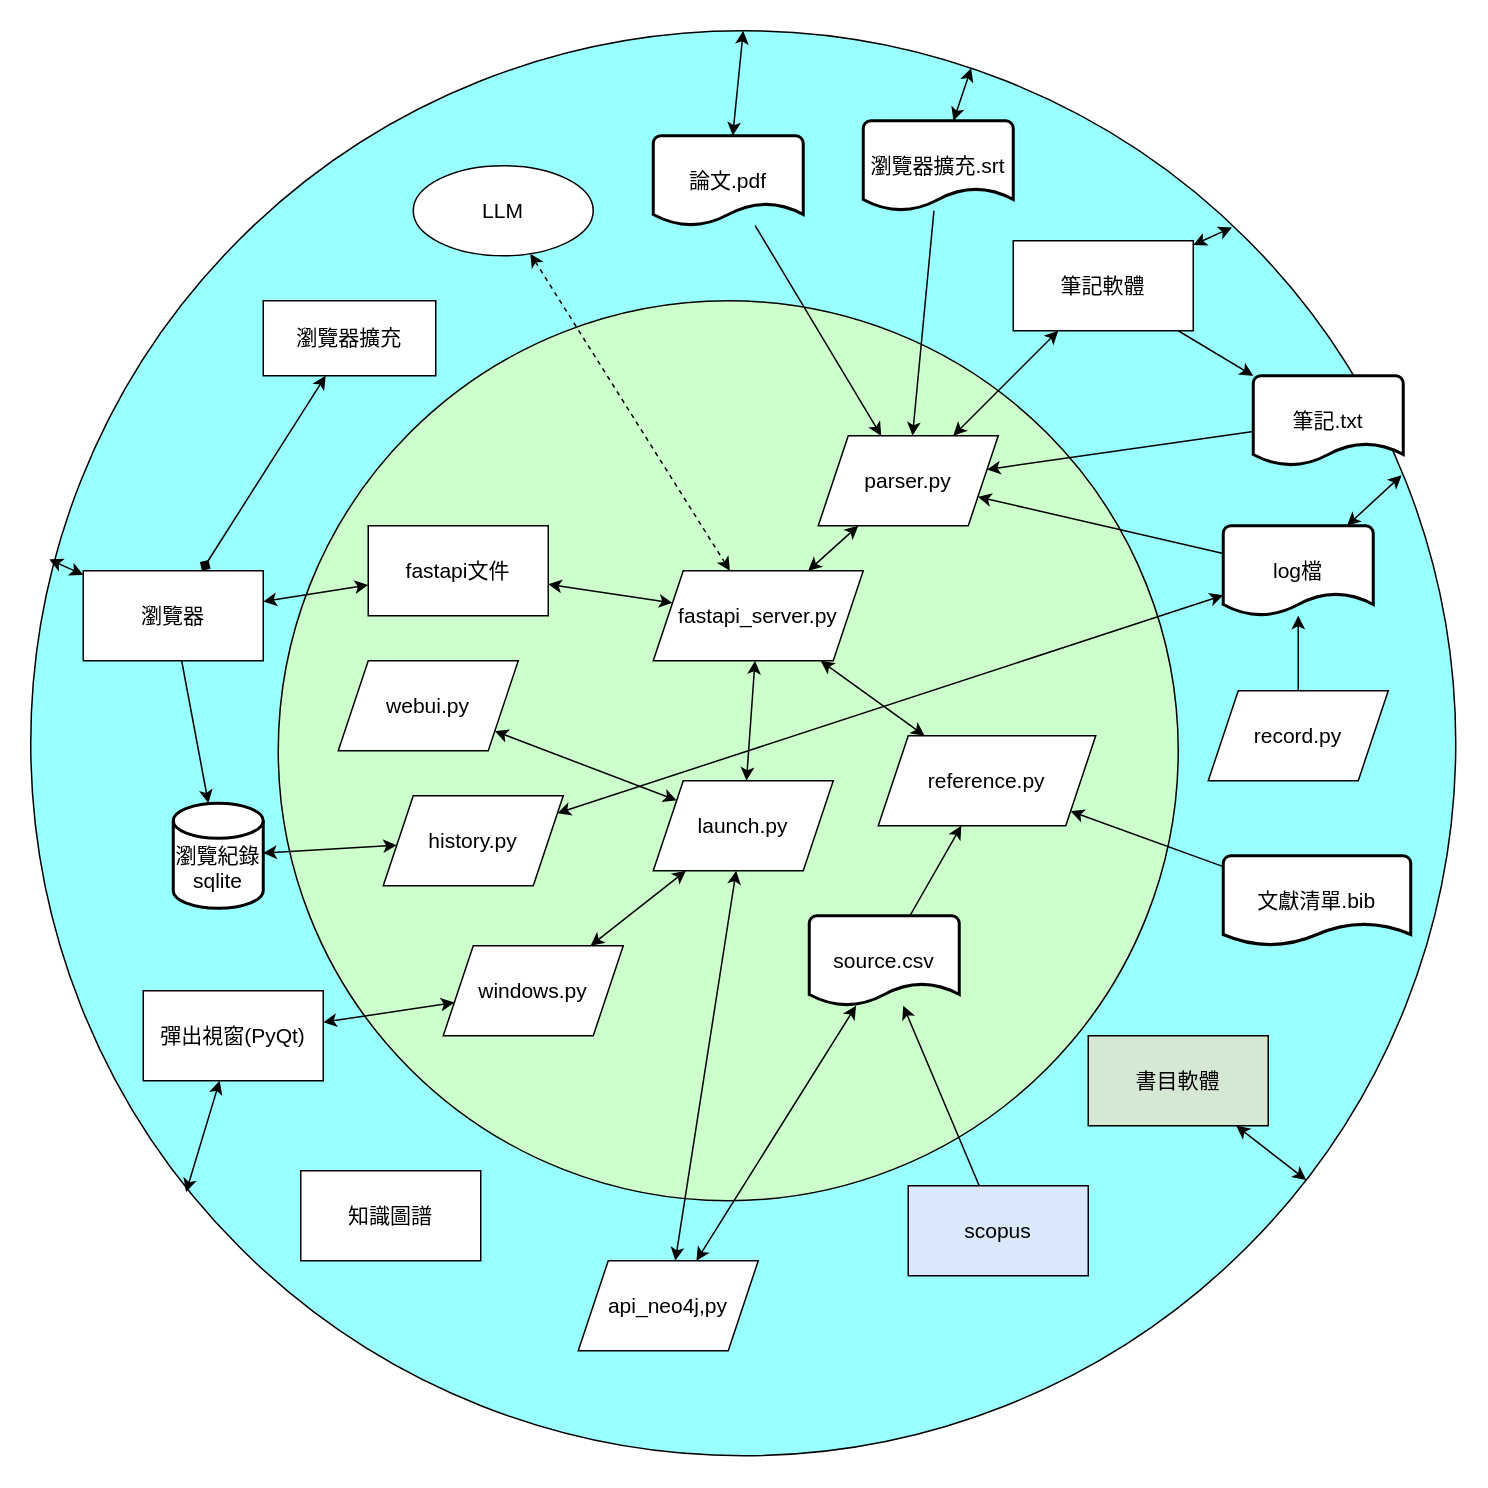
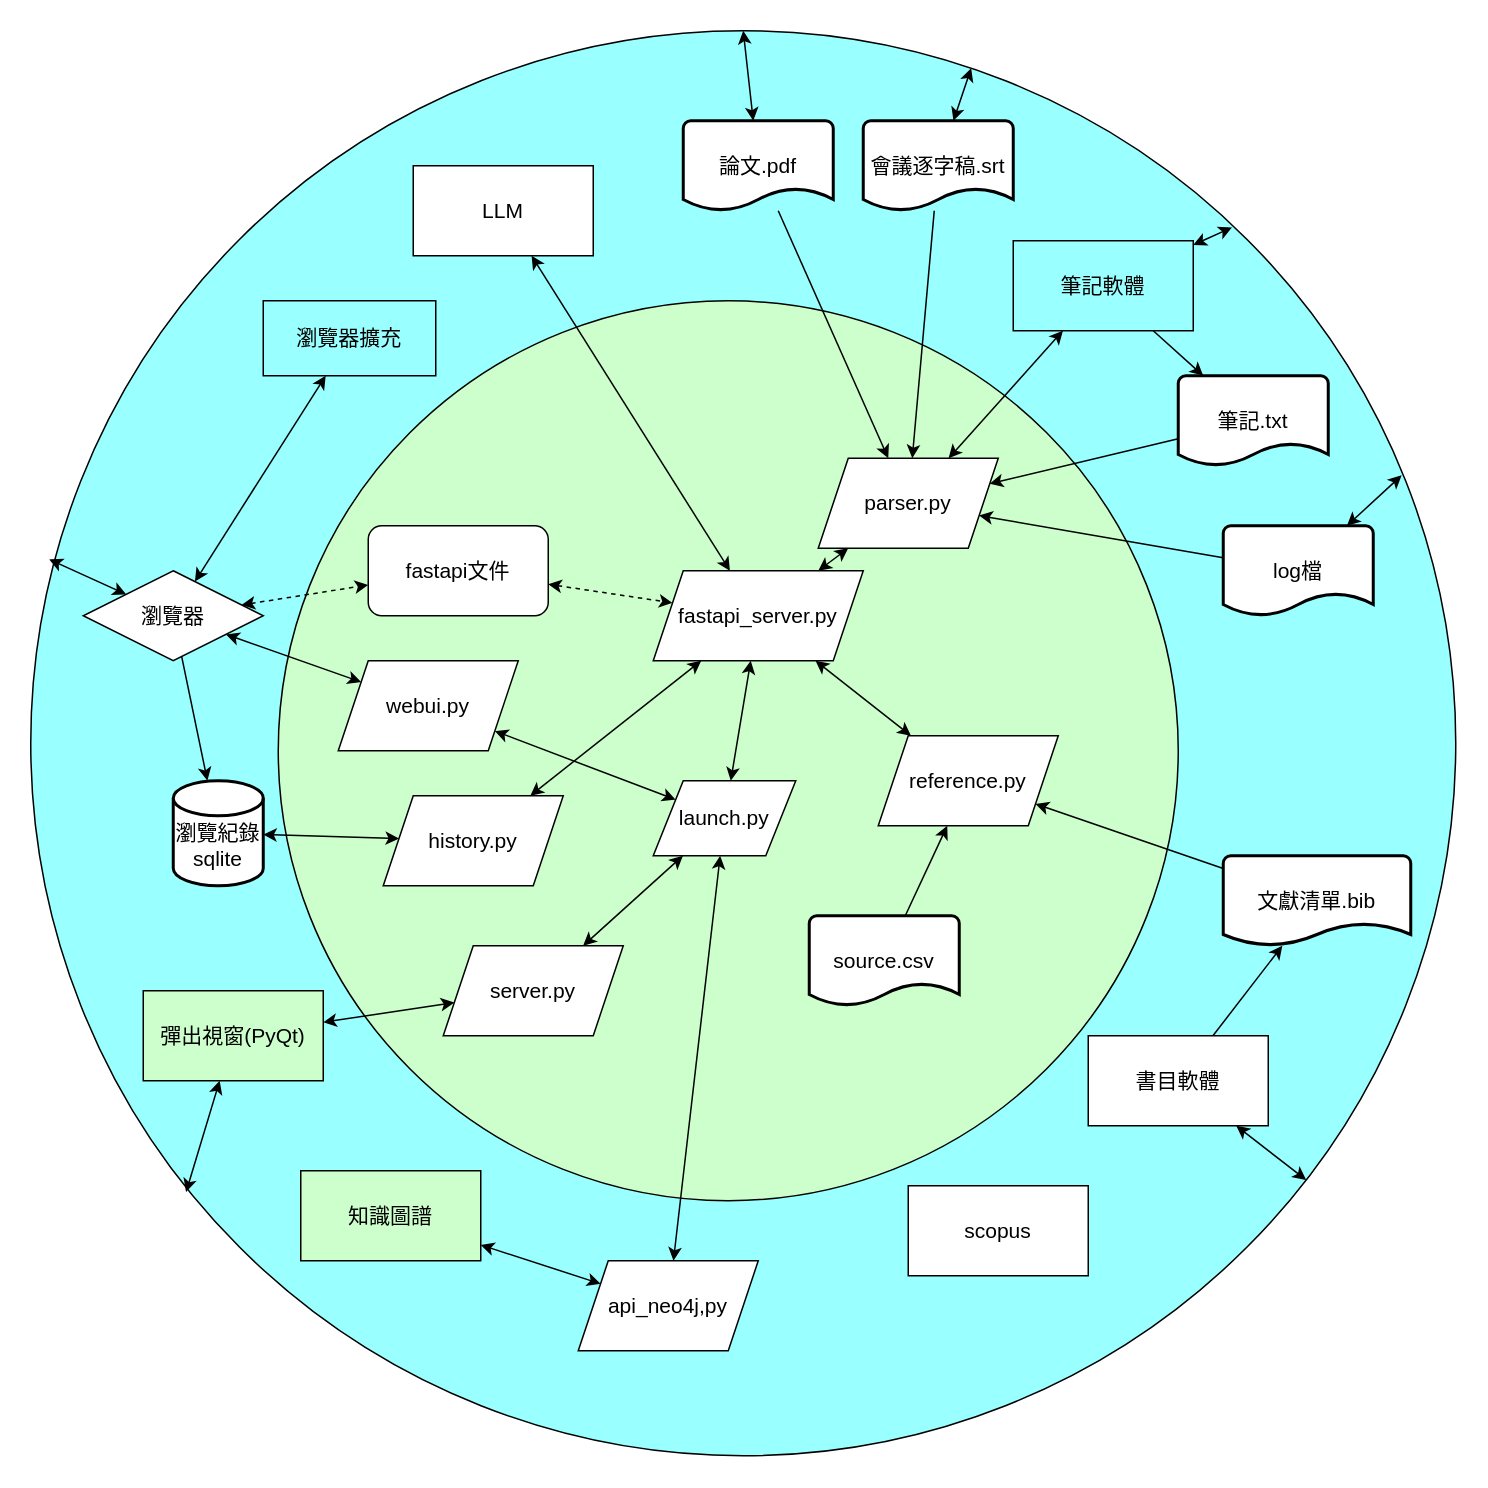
- <mxCell id="35" value="瀏覽器擴充.srt" style="strokeWidth=2;html=1;shape=mxgraph.flowchart.document2;whiteSpace=wrap;size=0.25;fontSize=14;" parent="1" vertex="1"><mxGeometry x="575" y="80" width="100" height="60" as="geometry" /></mxCell>
+ <mxCell id="35" value="會議逐字稿.srt" style="strokeWidth=2;html=1;shape=mxgraph.flowchart.document2;whiteSpace=wrap;size=0.25;fontSize=14;" parent="1" vertex="1"><mxGeometry x="575" y="80" width="100" height="60" as="geometry" /></mxCell>
- <mxCell id="36" value="論文.pdf" style="strokeWidth=2;html=1;shape=mxgraph.flowchart.document2;whiteSpace=wrap;size=0.25;fontSize=14;" parent="1" vertex="1"><mxGeometry x="435" y="90" width="100" height="60" as="geometry" /></mxCell>
+ <mxCell id="36" value="論文.pdf" style="strokeWidth=2;html=1;shape=mxgraph.flowchart.document2;whiteSpace=wrap;size=0.25;fontSize=14;" parent="1" vertex="1"><mxGeometry x="455" y="80" width="100" height="60" as="geometry" /></mxCell>
- <mxCell id="9" value="LLM" style="ellipse;whiteSpace=wrap;html=1;fontSize=14;" parent="1" vertex="1"><mxGeometry x="275" y="110" width="120" height="60" as="geometry" /></mxCell>
+ <mxCell id="9" value="LLM" style="rounded=0;whiteSpace=wrap;html=1;fontSize=14;" parent="1" vertex="1"><mxGeometry x="275" y="110" width="120" height="60" as="geometry" /></mxCell>
- <mxCell id="42" value="筆記軟體" style="rounded=0;whiteSpace=wrap;html=1;fontSize=14;" parent="1" vertex="1"><mxGeometry x="675" y="160" width="120" height="60" as="geometry" /></mxCell>
+ <mxCell id="42" value="筆記軟體" style="rounded=0;whiteSpace=wrap;html=1;fontSize=14;fillColor=#99ffff;" parent="1" vertex="1"><mxGeometry x="675" y="160" width="120" height="60" as="geometry" /></mxCell>
- <mxCell id="12" value="瀏覽器擴充" style="rounded=0;whiteSpace=wrap;html=1;fillColor=#FFFFFF;strokeColor=#000000;fontSize=14;" parent="1" vertex="1"><mxGeometry x="175" y="200" width="115" height="50" as="geometry" /></mxCell>
+ <mxCell id="12" value="瀏覽器擴充" style="rounded=0;whiteSpace=wrap;html=1;fillColor=#99ffff;strokeColor=#000000;fontSize=14;" parent="1" vertex="1"><mxGeometry x="175" y="200" width="115" height="50" as="geometry" /></mxCell>
- <mxCell id="28" value="" style="endArrow=classic;startArrow=classic;html=1;rounded=0;fontSize=14;dashed=1;" parent="1" source="18" target="9" edge="1"><mxGeometry width="50" height="50" relative="1" as="geometry"><mxPoint x="505" y="650" as="sourcePoint" /><mxPoint x="555" y="600" as="targetPoint" /></mxGeometry></mxCell>
+ <mxCell id="28" value="" style="endArrow=classic;startArrow=classic;html=1;rounded=0;fontSize=14;" parent="1" source="18" target="9" edge="1"><mxGeometry width="50" height="50" relative="1" as="geometry"><mxPoint x="505" y="650" as="sourcePoint" /><mxPoint x="555" y="600" as="targetPoint" /></mxGeometry></mxCell>
- <mxCell id="39" value="筆記.txt" style="strokeWidth=2;html=1;shape=mxgraph.flowchart.document2;whiteSpace=wrap;size=0.25;fontSize=14;" parent="1" vertex="1"><mxGeometry x="835" y="250" width="100" height="60" as="geometry" /></mxCell>
+ <mxCell id="39" value="筆記.txt" style="strokeWidth=2;html=1;shape=mxgraph.flowchart.document2;whiteSpace=wrap;size=0.25;fontSize=14;" parent="1" vertex="1"><mxGeometry x="785" y="250" width="100" height="60" as="geometry" /></mxCell>
- <mxCell id="34" value="parser.py" style="shape=parallelogram;perimeter=parallelogramPerimeter;whiteSpace=wrap;html=1;fixedSize=1;fontSize=14;" parent="1" vertex="1"><mxGeometry x="545" y="290" width="120" height="60" as="geometry" /></mxCell>
+ <mxCell id="34" value="parser.py" style="shape=parallelogram;perimeter=parallelogramPerimeter;whiteSpace=wrap;html=1;fixedSize=1;fontSize=14;" parent="1" vertex="1"><mxGeometry x="545" y="305" width="120" height="60" as="geometry" /></mxCell>
- <mxCell id="49" value="" style="endArrow=diamond;startArrow=classic;html=1;rounded=0;fontSize=14;" parent="1" source="12" target="47" edge="1"><mxGeometry width="50" height="50" relative="1" as="geometry"><mxPoint x="505" y="350" as="sourcePoint" /><mxPoint x="555" y="300" as="targetPoint" /></mxGeometry></mxCell>
+ <mxCell id="49" value="" style="endArrow=classic;startArrow=classic;html=1;rounded=0;fontSize=14;" parent="1" source="12" target="47" edge="1"><mxGeometry width="50" height="50" relative="1" as="geometry"><mxPoint x="505" y="350" as="sourcePoint" /><mxPoint x="555" y="300" as="targetPoint" /></mxGeometry></mxCell>
- <mxCell id="56" value="fastapi文件" style="rounded=0;whiteSpace=wrap;html=1;fontSize=14;" parent="1" vertex="1"><mxGeometry x="245" y="350" width="120" height="60" as="geometry" /></mxCell>
+ <mxCell id="56" value="fastapi文件" style="whiteSpace=wrap;html=1;fontSize=14;rounded=1;" parent="1" vertex="1"><mxGeometry x="245" y="350" width="120" height="60" as="geometry" /></mxCell>
- <mxCell id="57" value="" style="endArrow=classic;startArrow=classic;html=1;rounded=0;fontSize=14;" parent="1" source="47" target="56" edge="1"><mxGeometry width="50" height="50" relative="1" as="geometry"><mxPoint x="505" y="380" as="sourcePoint" /><mxPoint x="555" y="330" as="targetPoint" /></mxGeometry></mxCell>
+ <mxCell id="57" value="" style="endArrow=classic;startArrow=classic;html=1;rounded=0;fontSize=14;dashed=1;" parent="1" source="47" target="56" edge="1"><mxGeometry width="50" height="50" relative="1" as="geometry"><mxPoint x="505" y="380" as="sourcePoint" /><mxPoint x="555" y="330" as="targetPoint" /></mxGeometry></mxCell>
- <mxCell id="58" value="" style="endArrow=classic;startArrow=classic;html=1;rounded=0;fontSize=14;" parent="1" source="56" target="18" edge="1"><mxGeometry width="50" height="50" relative="1" as="geometry"><mxPoint x="505" y="380" as="sourcePoint" /><mxPoint x="555" y="330" as="targetPoint" /></mxGeometry></mxCell>
+ <mxCell id="58" value="" style="endArrow=classic;startArrow=classic;html=1;rounded=0;fontSize=14;dashed=1;" parent="1" source="56" target="18" edge="1"><mxGeometry width="50" height="50" relative="1" as="geometry"><mxPoint x="505" y="380" as="sourcePoint" /><mxPoint x="555" y="330" as="targetPoint" /></mxGeometry></mxCell>
- <mxCell id="47" value="瀏覽器" style="rounded=0;whiteSpace=wrap;html=1;fontSize=14;" parent="1" vertex="1"><mxGeometry x="55" y="380" width="120" height="60" as="geometry" /></mxCell>
+ <mxCell id="47" value="瀏覽器" style="rhombus;whiteSpace=wrap;html=1;fontSize=14;" parent="1" vertex="1"><mxGeometry x="55" y="380" width="120" height="60" as="geometry" /></mxCell>
- <mxCell id="5" value="" style="endArrow=classic;startArrow=classic;html=1;rounded=0;fontSize=14;" parent="1" source="30" target="43" edge="1"><mxGeometry width="50" height="50" relative="1" as="geometry"><mxPoint x="505" y="320" as="sourcePoint" /><mxPoint x="555" y="270" as="targetPoint" /></mxGeometry></mxCell>
+ <mxCell id="5" value="" style="endArrow=classic;startArrow=classic;html=1;rounded=0;fontSize=14;" parent="1" source="30" target="18" edge="1"><mxGeometry width="50" height="50" relative="1" as="geometry"><mxPoint x="505" y="320" as="sourcePoint" /><mxPoint x="555" y="270" as="targetPoint" /></mxGeometry></mxCell>
+ <mxCell id="15" value="" style="endArrow=classic;html=1;rounded=0;startArrow=classic;startFill=1;fontSize=14;" parent="1" source="47" target="20" edge="1"><mxGeometry width="50" height="50" relative="1" as="geometry"><mxPoint x="244.704" y="470" as="sourcePoint" /><mxPoint x="533.667" y="120" as="targetPoint" /></mxGeometry></mxCell>
- <mxCell id="46" value="" style="endArrow=classic;html=1;rounded=0;fontSize=14;" parent="1" source="45" target="43" edge="1"><mxGeometry width="50" height="50" relative="1" as="geometry"><mxPoint x="505" y="250" as="sourcePoint" /><mxPoint x="555" y="200" as="targetPoint" /></mxGeometry></mxCell>
- <mxCell id="45" value="record.py" style="shape=parallelogram;perimeter=parallelogramPerimeter;whiteSpace=wrap;html=1;fixedSize=1;fontSize=14;" parent="1" vertex="1"><mxGeometry x="805" y="460" width="120" height="60" as="geometry" /></mxCell>
- <mxCell id="21" value="reference.py" style="shape=parallelogram;perimeter=parallelogramPerimeter;whiteSpace=wrap;html=1;fixedSize=1;fontSize=14;" parent="1" vertex="1"><mxGeometry x="585" y="490" width="145" height="60" as="geometry" /></mxCell>
+ <mxCell id="21" value="reference.py" style="shape=parallelogram;perimeter=parallelogramPerimeter;whiteSpace=wrap;html=1;fixedSize=1;fontSize=14;" parent="1" vertex="1"><mxGeometry x="585" y="490" width="120" height="60" as="geometry" /></mxCell>
- <mxCell id="16" value="launch.py" style="shape=parallelogram;perimeter=parallelogramPerimeter;whiteSpace=wrap;html=1;fixedSize=1;fontSize=14;" parent="1" vertex="1"><mxGeometry x="435" y="520" width="120" height="60" as="geometry" /></mxCell>
+ <mxCell id="16" value="launch.py" style="shape=parallelogram;perimeter=parallelogramPerimeter;whiteSpace=wrap;html=1;fixedSize=1;fontSize=14;" parent="1" vertex="1"><mxGeometry x="435" y="520" width="95" height="50" as="geometry" /></mxCell>
- <mxCell id="25" value="&lt;br style=&quot;font-size: 14px;&quot;&gt;瀏覽紀錄&lt;br style=&quot;font-size: 14px;&quot;&gt;sqlite" style="strokeWidth=2;html=1;shape=mxgraph.flowchart.database;whiteSpace=wrap;fontSize=14;" parent="1" vertex="1"><mxGeometry x="115" y="535" width="60" height="70" as="geometry" /></mxCell>
+ <mxCell id="25" value="&lt;br style=&quot;font-size: 14px;&quot;&gt;瀏覽紀錄&lt;br style=&quot;font-size: 14px;&quot;&gt;sqlite" style="strokeWidth=2;html=1;shape=mxgraph.flowchart.database;whiteSpace=wrap;fontSize=14;" parent="1" vertex="1"><mxGeometry y="520" width="60" height="70" as="geometry" x="115" /></mxCell>
- <mxCell id="32" value="windows.py" style="shape=parallelogram;perimeter=parallelogramPerimeter;whiteSpace=wrap;html=1;fixedSize=1;fontSize=14;" parent="1" vertex="1"><mxGeometry x="295" y="630" width="120" height="60" as="geometry" /></mxCell>
+ <mxCell id="32" value="server.py" style="shape=parallelogram;perimeter=parallelogramPerimeter;whiteSpace=wrap;html=1;fixedSize=1;fontSize=14;" parent="1" vertex="1"><mxGeometry x="295" y="630" width="120" height="60" as="geometry" /></mxCell>
+ <mxCell id="11" value="" style="endArrow=classic;html=1;rounded=0;fontSize=14;" parent="1" source="50" target="29" edge="1"><mxGeometry width="50" height="50" relative="1" as="geometry"><mxPoint x="939.75" y="535" as="sourcePoint" /><mxPoint x="835" y="370" as="targetPoint" /></mxGeometry></mxCell>
- <mxCell id="53" value="彈出視窗(PyQt)" style="rounded=0;whiteSpace=wrap;html=1;fontSize=14;" parent="1" vertex="1"><mxGeometry x="95" y="660" width="120" height="60" as="geometry" /></mxCell>
+ <mxCell id="53" value="彈出視窗(PyQt)" style="rounded=0;whiteSpace=wrap;html=1;fontSize=14;fillColor=#ccffcc;" parent="1" vertex="1"><mxGeometry x="95" y="660" width="120" height="60" as="geometry" /></mxCell>
- <mxCell id="50" value="書目軟體" style="rounded=0;whiteSpace=wrap;html=1;fontSize=14;fillColor=#d5e8d4;" parent="1" vertex="1"><mxGeometry x="725" y="690" width="120" height="60" as="geometry" /></mxCell>
+ <mxCell id="50" value="書目軟體" style="rounded=0;whiteSpace=wrap;html=1;fontSize=14;" parent="1" vertex="1"><mxGeometry x="725" y="690" width="120" height="60" as="geometry" /></mxCell>
- <mxCell id="40" value="" style="endArrow=none;startArrow=classic;html=1;rounded=0;startFill=1;endFill=0;fontSize=14;" parent="1" source="23" target="22" edge="1"><mxGeometry width="50" height="50" relative="1" as="geometry"><mxPoint x="505" y="650" as="sourcePoint" /><mxPoint x="555" y="600" as="targetPoint" /></mxGeometry></mxCell>
- <mxCell id="27" value="" style="endArrow=classic;startArrow=classic;html=1;rounded=0;fontSize=14;" parent="1" source="26" target="23" edge="1"><mxGeometry width="50" height="50" relative="1" as="geometry"><mxPoint x="505" y="450" as="sourcePoint" /><mxPoint x="555" y="400" as="targetPoint" /></mxGeometry></mxCell>
+ <mxCell id="27" value="" style="endArrow=classic;startArrow=classic;html=1;rounded=0;fontSize=14;" parent="1" source="26" target="6" edge="1"><mxGeometry width="50" height="50" relative="1" as="geometry"><mxPoint x="505" y="450" as="sourcePoint" /><mxPoint x="555" y="400" as="targetPoint" /></mxGeometry></mxCell>
- <mxCell id="6" value="知識圖譜" style="rounded=0;whiteSpace=wrap;html=1;fontSize=14;" parent="1" vertex="1"><mxGeometry x="200" y="780" width="120" height="60" as="geometry" /></mxCell>
+ <mxCell id="6" value="知識圖譜" style="rounded=0;whiteSpace=wrap;html=1;fontSize=14;fillColor=#ccffcc;" parent="1" vertex="1"><mxGeometry x="200" y="780" width="120" height="60" as="geometry" /></mxCell>
- <mxCell id="22" value="scopus" style="rounded=0;whiteSpace=wrap;html=1;fontSize=14;fillColor=#dae8fc;" parent="1" vertex="1"><mxGeometry x="605" y="790" width="120" height="60" as="geometry" /></mxCell>
+ <mxCell id="22" value="scopus" style="rounded=0;whiteSpace=wrap;html=1;fontSize=14;" parent="1" vertex="1"><mxGeometry x="605" y="790" width="120" height="60" as="geometry" /></mxCell>
